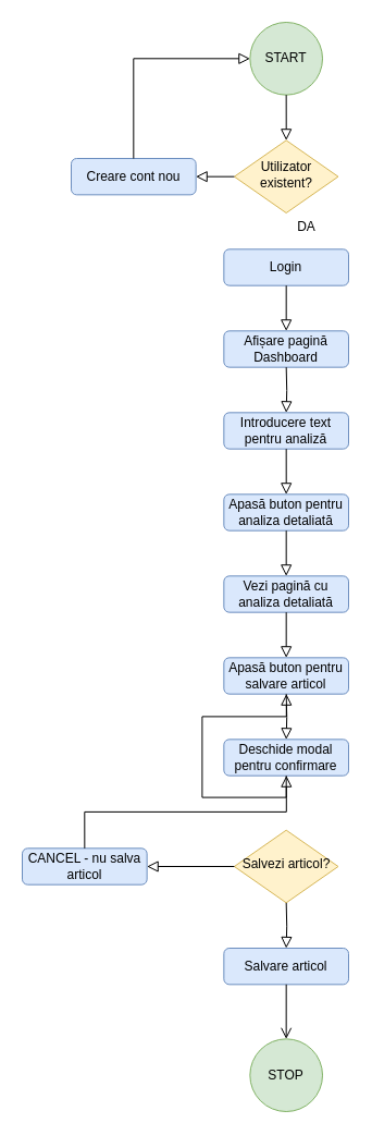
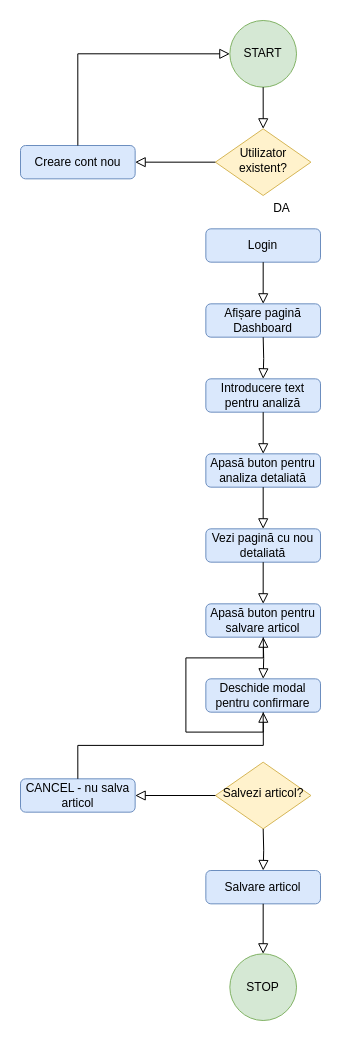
- <mxCell id="11" value="Creare cont nou" style="rounded=1;whiteSpace=wrap;html=1;fontSize=12;glass=0;strokeWidth=1;shadow=0;fillColor=#dae8fc;strokeColor=#6c8ebf;" vertex="1" parent="2"><mxGeometry x="45" y="125" width="114.65" height="33.333" as="geometry" /></mxCell>
+ <mxCell id="11" value="Creare cont nou" style="rounded=1;whiteSpace=wrap;html=1;fontSize=12;glass=0;strokeWidth=1;shadow=0;fillColor=#dae8fc;strokeColor=#6c8ebf;" vertex="1" parent="2"><mxGeometry y="125" width="114.65" height="33.333" as="geometry" /></mxCell>
- <mxCell id="24" value="Vezi pagină cu analiza detaliată" style="rounded=1;whiteSpace=wrap;html=1;fontSize=12;glass=0;strokeWidth=1;shadow=0;fillColor=#dae8fc;strokeColor=#6c8ebf;" vertex="1" parent="2"><mxGeometry x="185.35" y="508.333" width="114.65" height="33.333" as="geometry" /></mxCell>
+ <mxCell id="24" value="Vezi pagină cu nou detaliată" style="rounded=1;whiteSpace=wrap;html=1;fontSize=12;glass=0;strokeWidth=1;shadow=0;fillColor=#dae8fc;strokeColor=#6c8ebf;" vertex="1" parent="2"><mxGeometry x="185.35" y="508.333" width="114.65" height="33.333" as="geometry" /></mxCell>
- <mxCell id="31" value="" style="rounded=0;html=1;jettySize=auto;orthogonalLoop=1;fontSize=11;endArrow=open;endFill=0;endSize=8;strokeWidth=1;shadow=0;labelBackgroundColor=none;edgeStyle=orthogonalEdgeStyle;exitX=0.5;exitY=1;exitDx=0;exitDy=0;entryX=0.5;entryY=0;entryDx=0;entryDy=0;" edge="1" parent="2" source="29" target="10"><mxGeometry relative="1" as="geometry"><mxPoint x="252.229" y="816.667" as="sourcePoint" /><mxPoint x="252.229" y="858.333" as="targetPoint" /></mxGeometry></mxCell>
+ <mxCell id="31" value="" style="rounded=0;html=1;jettySize=auto;orthogonalLoop=1;fontSize=11;endArrow=block;endFill=0;endSize=8;strokeWidth=1;shadow=0;labelBackgroundColor=none;edgeStyle=orthogonalEdgeStyle;exitX=0.5;exitY=1;exitDx=0;exitDy=0;entryX=0.5;entryY=0;entryDx=0;entryDy=0;" edge="1" parent="2" source="29" target="10"><mxGeometry relative="1" as="geometry"><mxPoint x="252.229" y="816.667" as="sourcePoint" /><mxPoint x="252.229" y="858.333" as="targetPoint" /></mxGeometry></mxCell>
